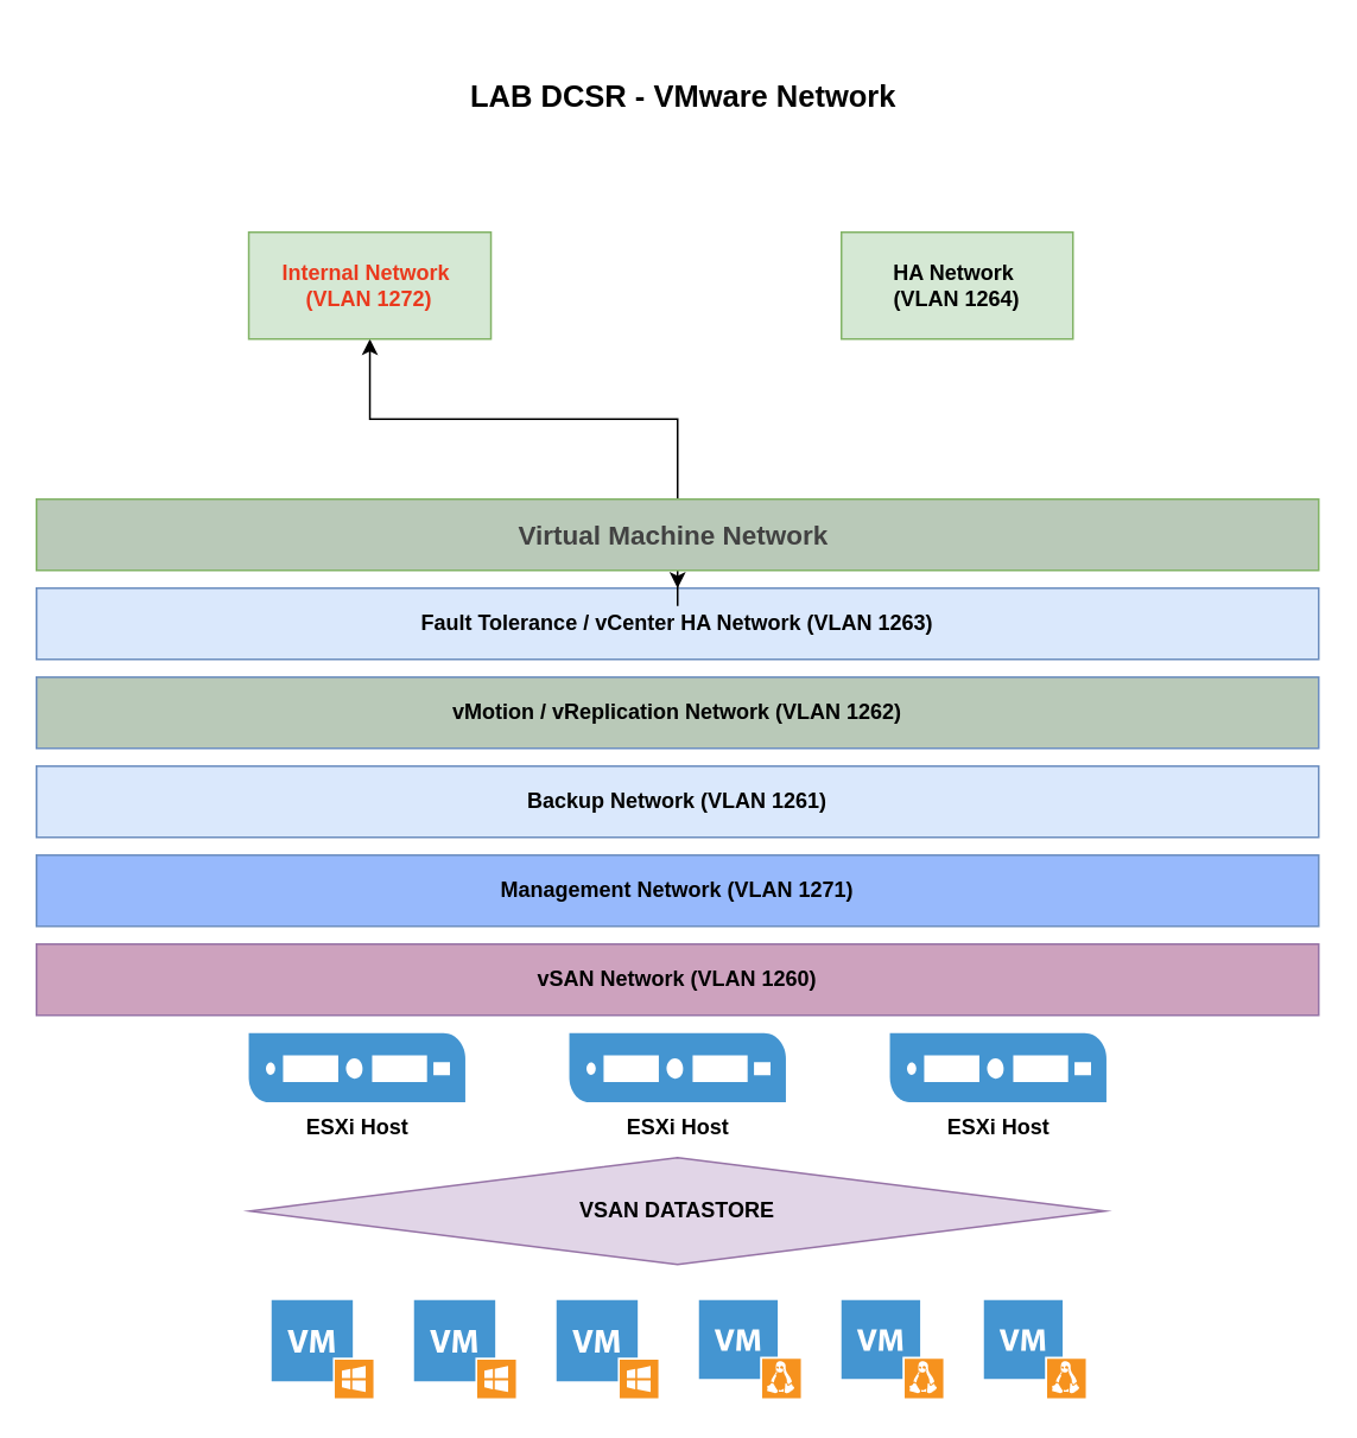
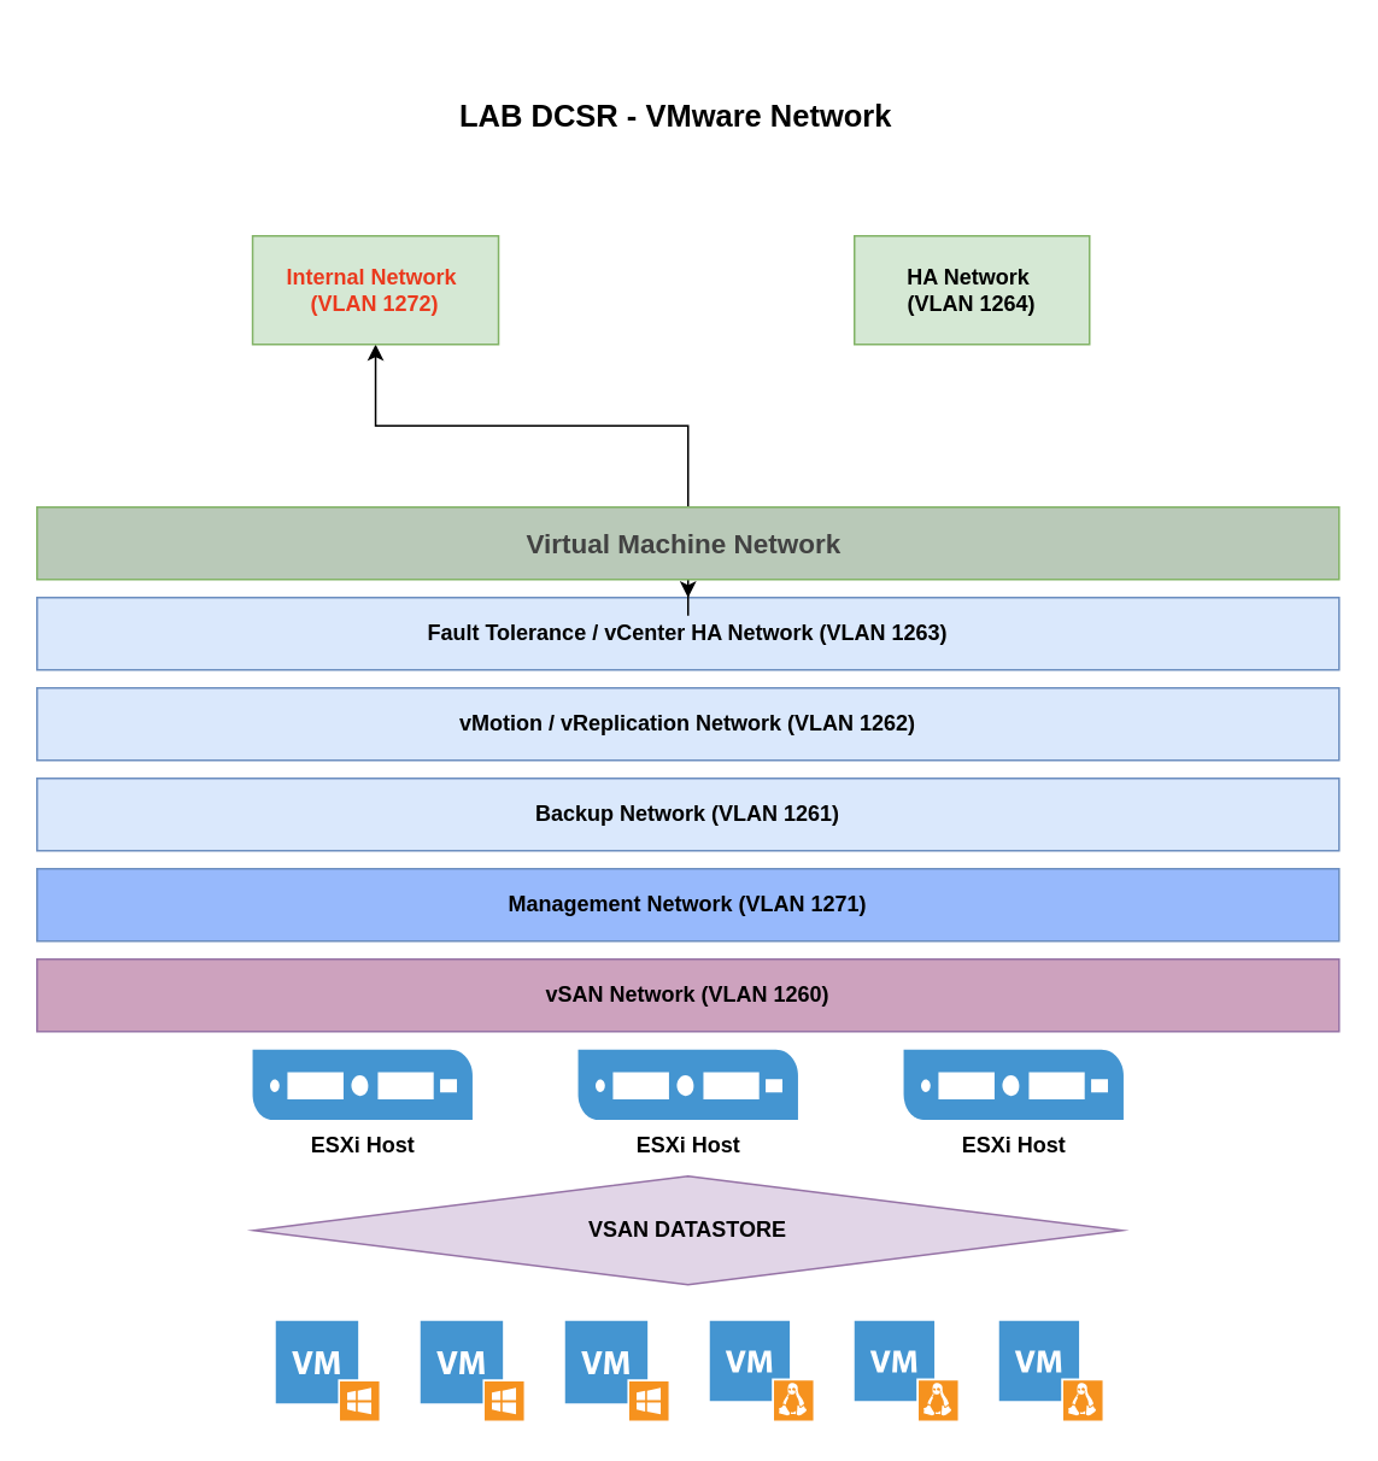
- <mxCell id="22" value="LAB DCSR - VMware Network" style="text;strokeColor=none;align=center;fillColor=none;html=1;verticalAlign=middle;whiteSpace=wrap;rounded=0;fontSize=17;fontStyle=1" parent="1" vertex="1"><mxGeometry x="260.8" y="20" width="245.2" height="70" as="geometry" /></mxCell>
+ <mxCell id="22" value="LAB DCSR - VMware Network" style="text;strokeColor=none;align=center;fillColor=none;html=1;verticalAlign=middle;whiteSpace=wrap;rounded=0;fontSize=17;fontStyle=1" parent="1" vertex="1"><mxGeometry x="250.8" y="30" width="245.2" height="70" as="geometry" /></mxCell>
- <mxCell id="15" value="vMotion / vReplication Network (VLAN 1262)" style="rounded=0;whiteSpace=wrap;html=1;fillColor=#b9c9b8;strokeColor=#6c8ebf;fontStyle=1;" parent="1" vertex="1"><mxGeometry x="20" y="380" width="720" height="40" as="geometry" /></mxCell>
+ <mxCell id="15" value="vMotion / vReplication Network (VLAN 1262)" style="rounded=0;whiteSpace=wrap;html=1;fillColor=#dae8fc;strokeColor=#6c8ebf;fontStyle=1" parent="1" vertex="1"><mxGeometry x="20" y="380" width="720" height="40" as="geometry" /></mxCell>
